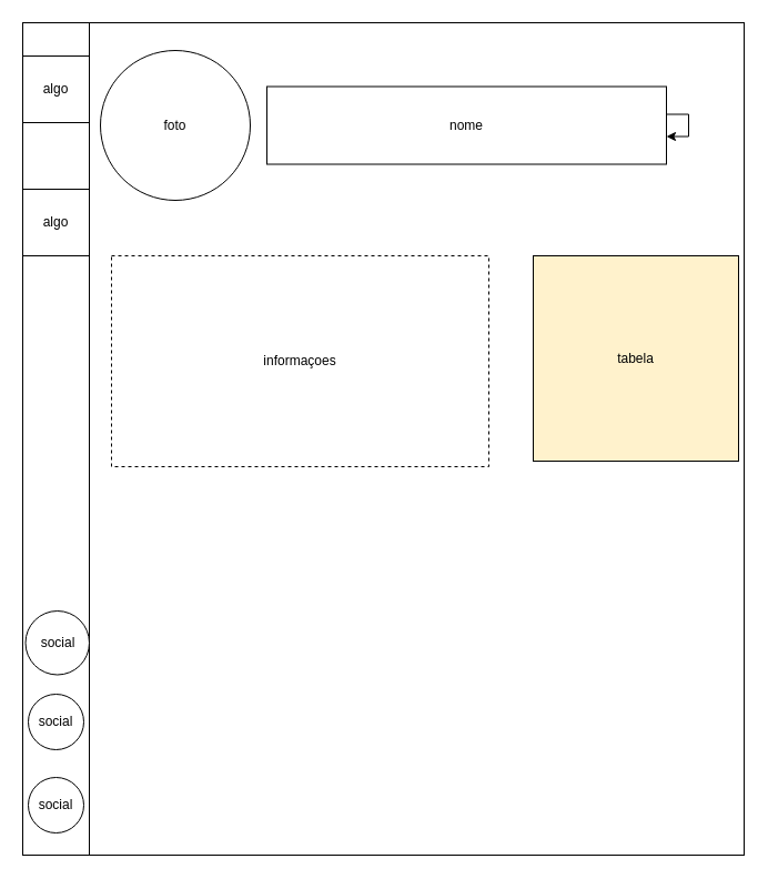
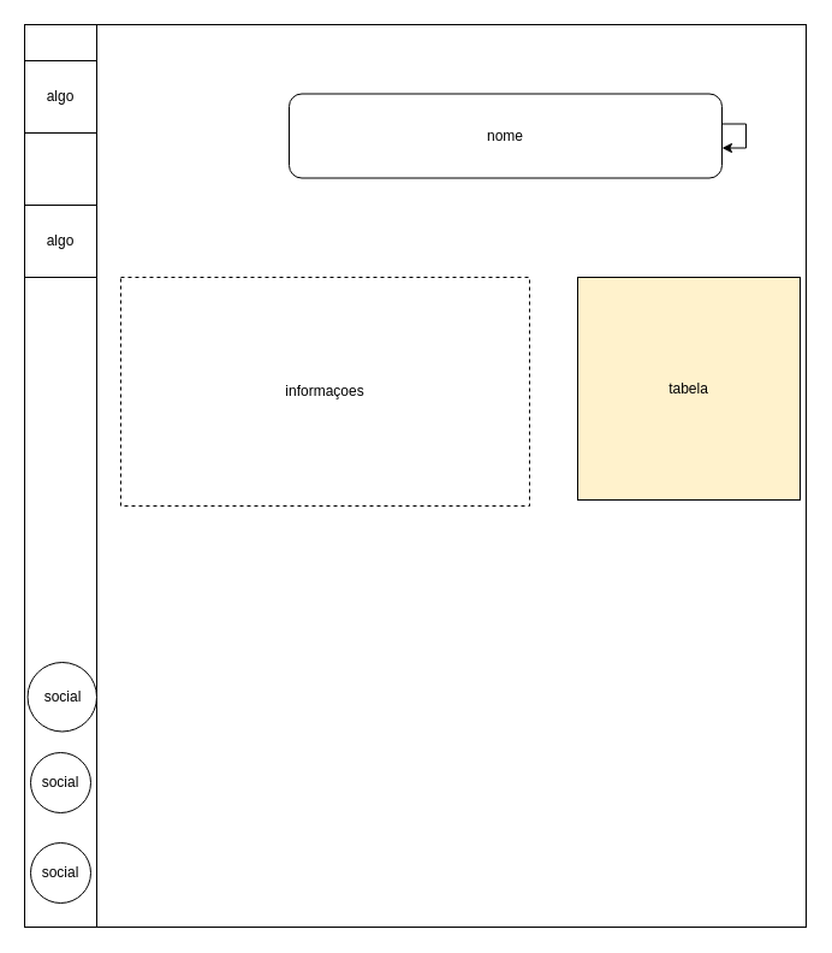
- <mxCell id="6" value="foto" style="ellipse;whiteSpace=wrap;html=1;aspect=fixed;" parent="1" vertex="1"><mxGeometry x="90" y="45" width="135" height="135" as="geometry" /></mxCell>
- <mxCell id="4" value="nome" style="whiteSpace=wrap;html=1;rounded=0;" parent="1" vertex="1"><mxGeometry x="240" y="77.5" width="360" height="70" as="geometry" /></mxCell>
+ <mxCell id="4" value="nome" style="rounded=1;whiteSpace=wrap;html=1;" parent="1" vertex="1"><mxGeometry x="240" y="77.5" width="360" height="70" as="geometry" /></mxCell>
